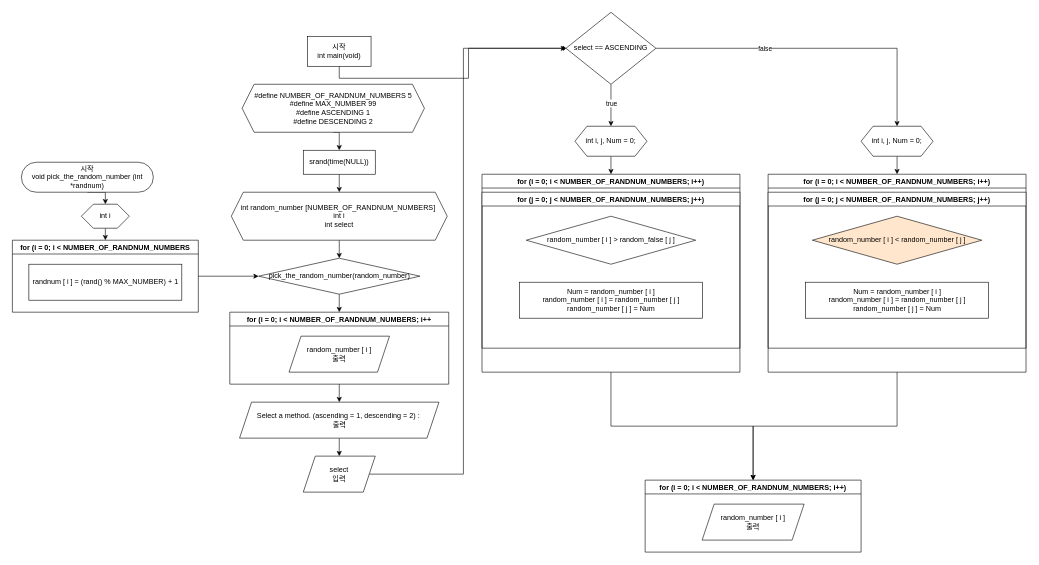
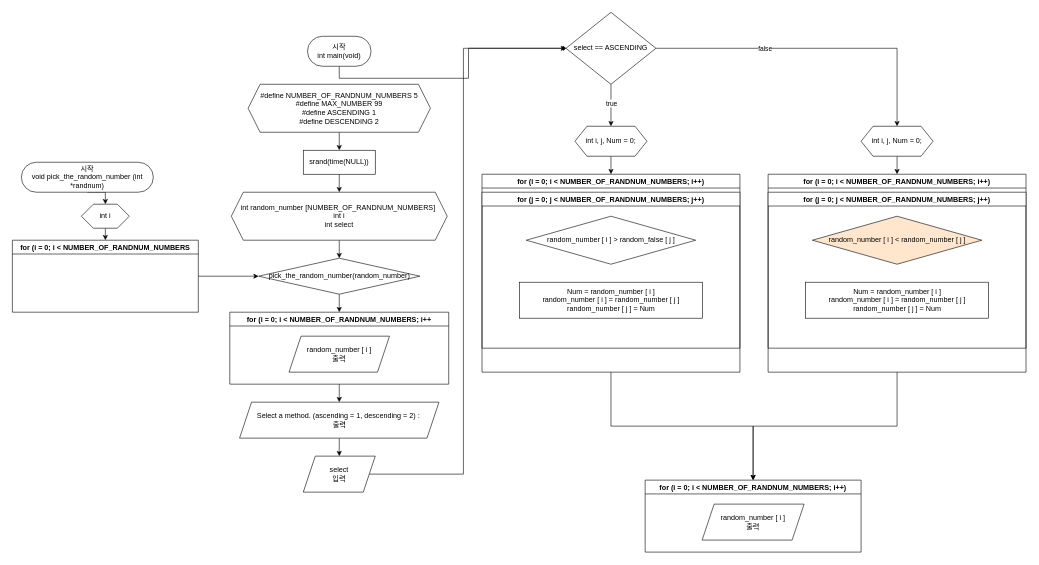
- <mxCell id="3" value="시작&lt;br&gt;int main(void)" style="whiteSpace=wrap;html=1;arcSize=50;rounded=0;" parent="1" vertex="1"><mxGeometry x="512" y="60" width="106" height="50" as="geometry" /></mxCell>
+ <mxCell id="3" value="시작&lt;br&gt;int main(void)" style="rounded=1;whiteSpace=wrap;html=1;arcSize=50;" parent="1" vertex="1"><mxGeometry x="512" y="60" width="106" height="50" as="geometry" /></mxCell>
- <mxCell id="5" value="#define NUMBER_OF_RANDNUM_NUMBERS 5&lt;br&gt;#define MAX_NUMBER 99&lt;br&gt;#define ASCENDING 1&lt;br&gt;#define DESCENDING 2" style="shape=hexagon;perimeter=hexagonPerimeter2;whiteSpace=wrap;html=1;fixedSize=1;" parent="1" vertex="1"><mxGeometry x="403" y="140" width="304" height="80" as="geometry" /></mxCell>
+ <mxCell id="5" value="#define NUMBER_OF_RANDNUM_NUMBERS 5&lt;br&gt;#define MAX_NUMBER 99&lt;br&gt;#define ASCENDING 1&lt;br&gt;#define DESCENDING 2" style="shape=hexagon;perimeter=hexagonPerimeter2;whiteSpace=wrap;html=1;fixedSize=1;" parent="1" vertex="1"><mxGeometry x="413" y="140" width="304" height="80" as="geometry" /></mxCell>
- <mxCell id="18" value="randnum [ i ] = (rand() % MAX_NUMBER) + 1" style="rounded=0;whiteSpace=wrap;html=1;" parent="17" vertex="1"><mxGeometry x="27.5" y="40" width="255" height="60" as="geometry" /></mxCell>
